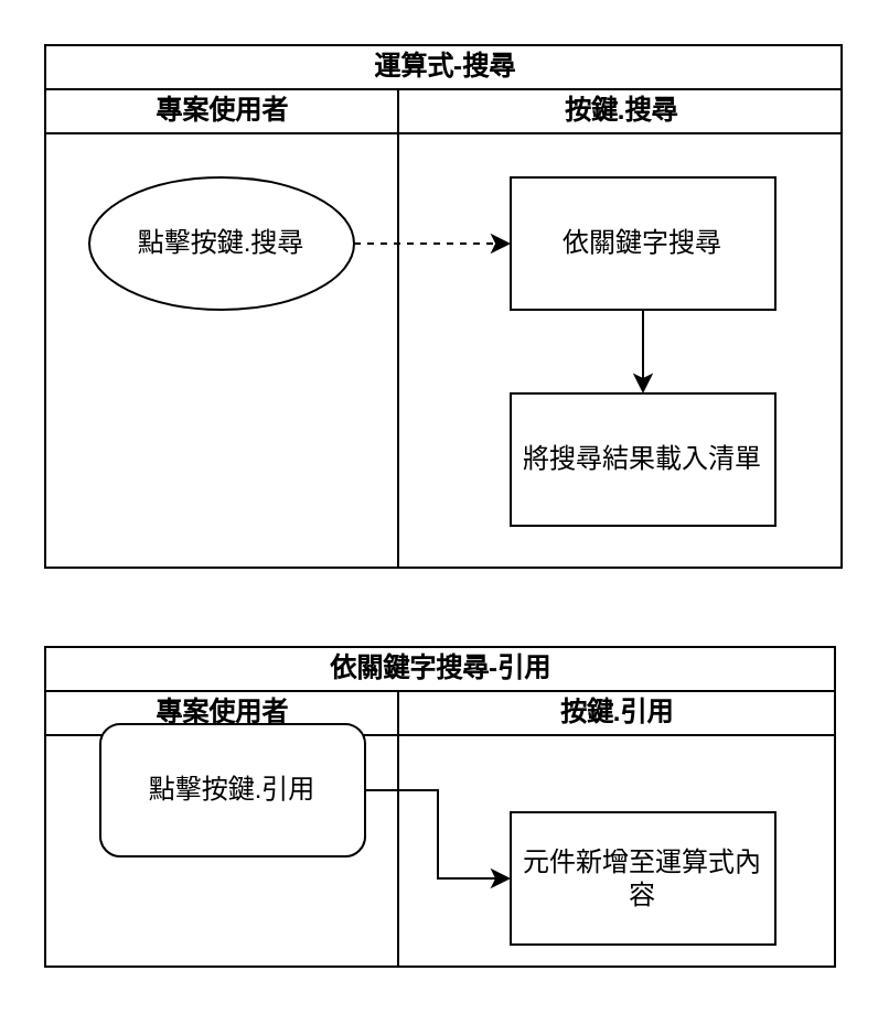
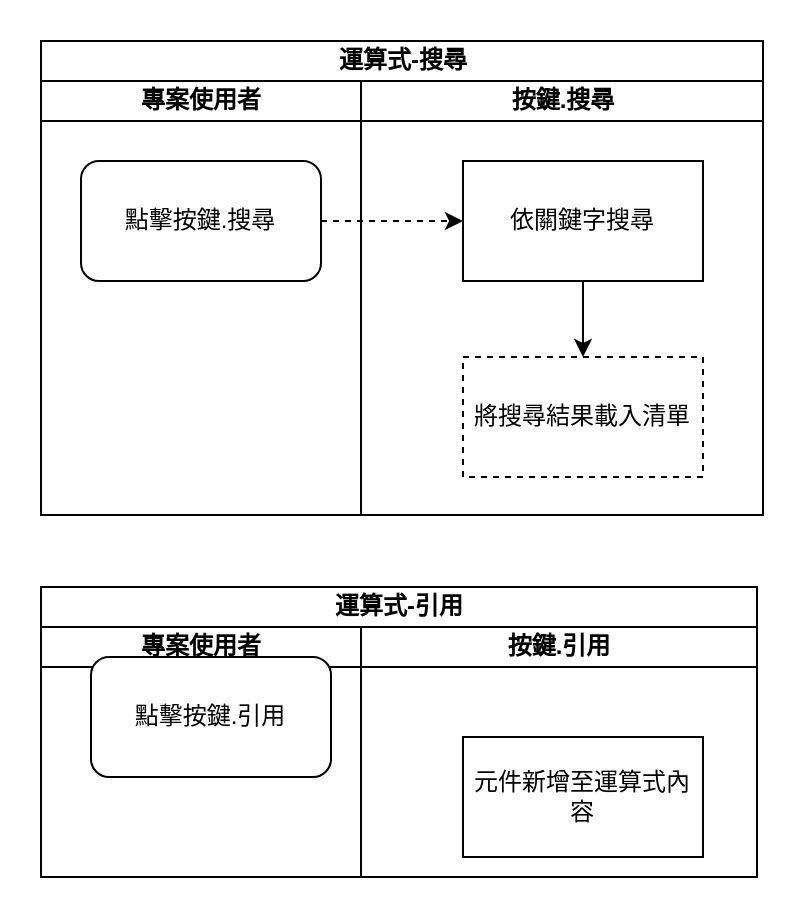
- <mxCell id="4" value="點擊按鍵.搜尋" style="ellipse;whiteSpace=wrap;html=1;" parent="3" vertex="1"><mxGeometry x="20" y="40" width="120" height="60" as="geometry" /></mxCell>
+ <mxCell id="4" value="點擊按鍵.搜尋" style="rounded=1;whiteSpace=wrap;html=1;" parent="3" vertex="1"><mxGeometry x="20" y="40" width="120" height="60" as="geometry" /></mxCell>
- <mxCell id="8" value="將搜尋結果載入清單" style="rounded=0;whiteSpace=wrap;html=1;" parent="5" vertex="1"><mxGeometry x="51" y="138" width="120" height="60" as="geometry" /></mxCell>
+ <mxCell id="8" value="將搜尋結果載入清單" style="rounded=0;whiteSpace=wrap;html=1;dashed=1;" parent="5" vertex="1"><mxGeometry x="51" y="138" width="120" height="60" as="geometry" /></mxCell>
- <mxCell id="10" value="依關鍵字搜尋-引用" style="swimlane;html=1;childLayout=stackLayout;resizeParent=1;resizeParentMax=0;startSize=20;" parent="1" vertex="1"><mxGeometry x="20" y="293" width="358" height="145" as="geometry" /></mxCell>
+ <mxCell id="10" value="運算式-引用" style="swimlane;html=1;childLayout=stackLayout;resizeParent=1;resizeParentMax=0;startSize=20;" parent="1" vertex="1"><mxGeometry x="20" y="293" width="358" height="145" as="geometry" /></mxCell>
- <mxCell id="15" style="edgeStyle=orthogonalEdgeStyle;rounded=0;orthogonalLoop=1;jettySize=auto;html=1;exitX=1;exitY=0.5;exitDx=0;exitDy=0;entryX=0;entryY=0.5;entryDx=0;entryDy=0;" parent="10" source="12" target="14" edge="1"><mxGeometry relative="1" as="geometry" /></mxCell>
